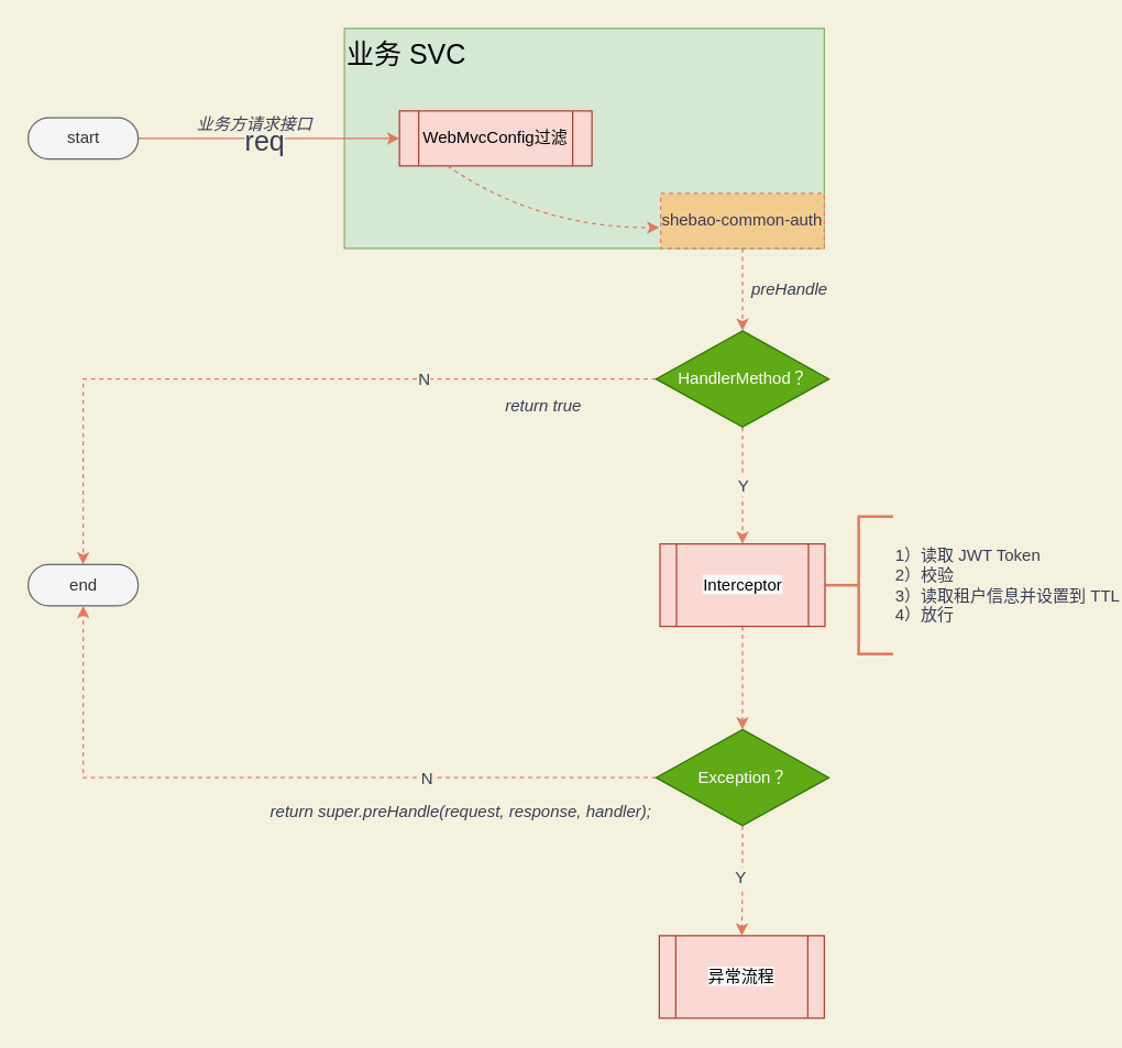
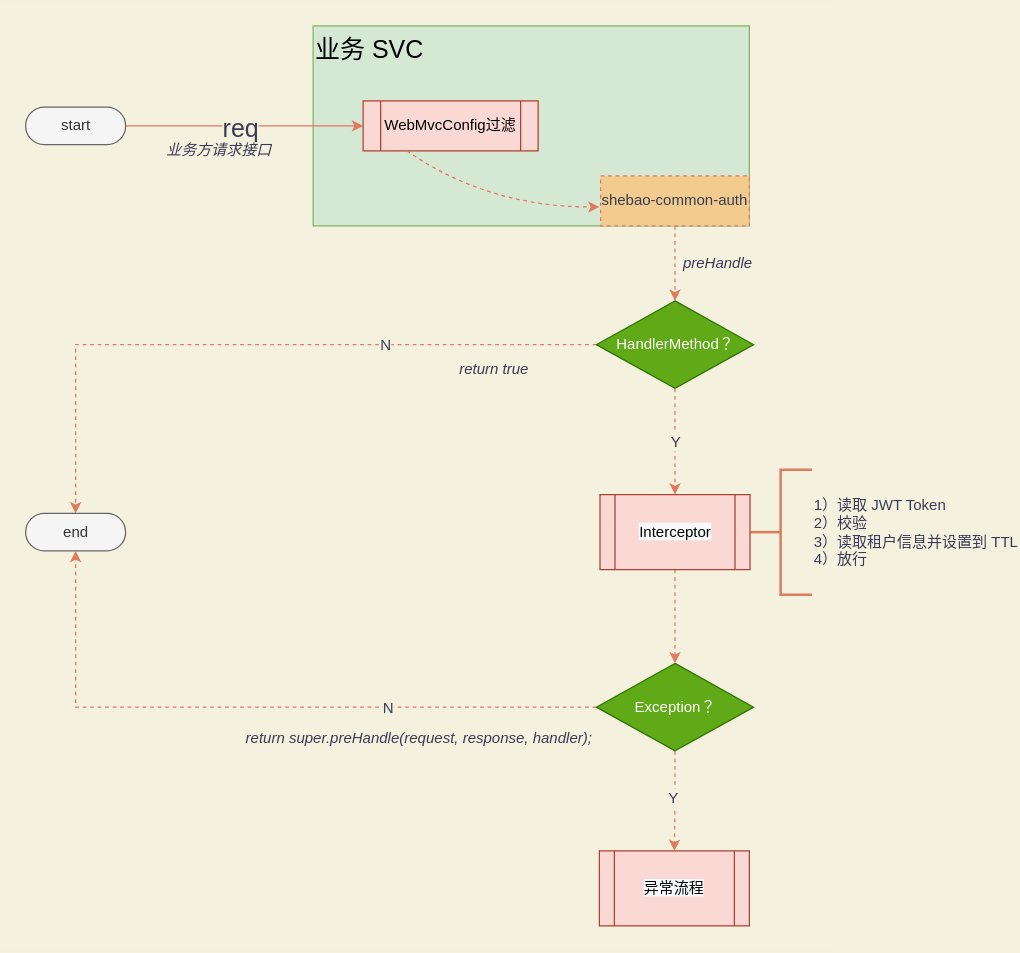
- <mxCell id="5" value="业务方请求接口" style="text;html=1;strokeColor=none;fillColor=none;align=center;verticalAlign=middle;whiteSpace=wrap;rounded=0;fontSize=12;fontStyle=2;fontColor=#393C56;" vertex="1" parent="1"><mxGeometry x="130" y="80" width="110" height="20" as="geometry" /></mxCell>
+ <mxCell id="5" value="业务方请求接口" style="text;html=1;strokeColor=none;fillColor=none;align=center;verticalAlign=middle;whiteSpace=wrap;rounded=0;fontSize=12;fontStyle=2;fontColor=#393C56;" vertex="1" parent="1"><mxGeometry x="120" y="110" width="110" height="20" as="geometry" /></mxCell>
